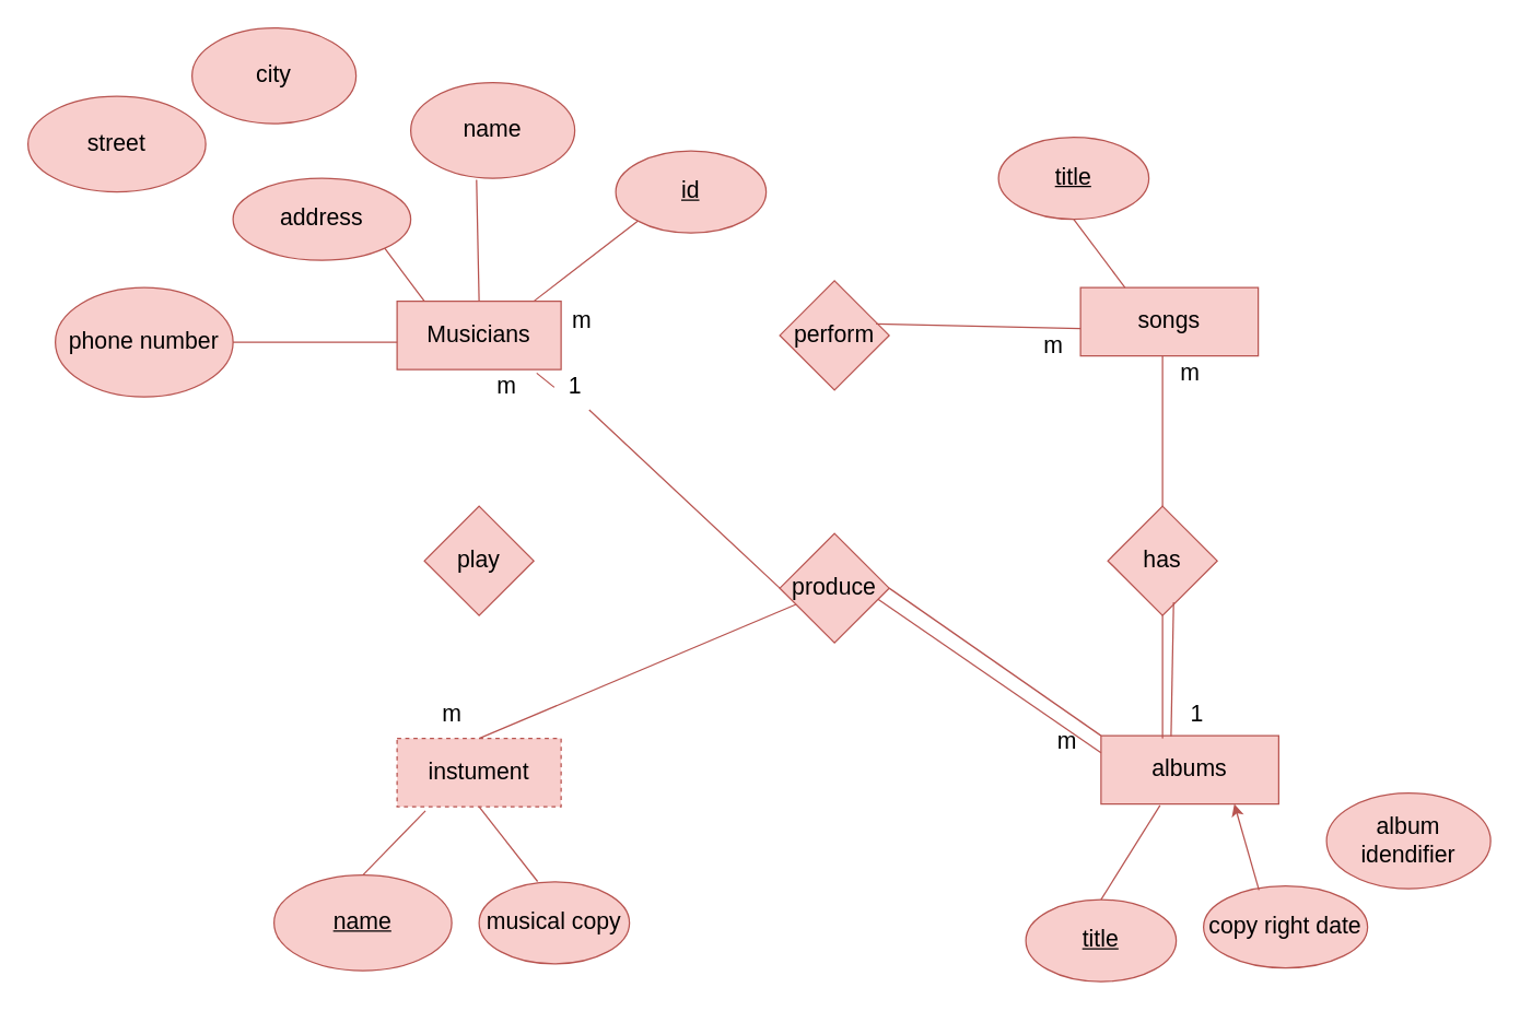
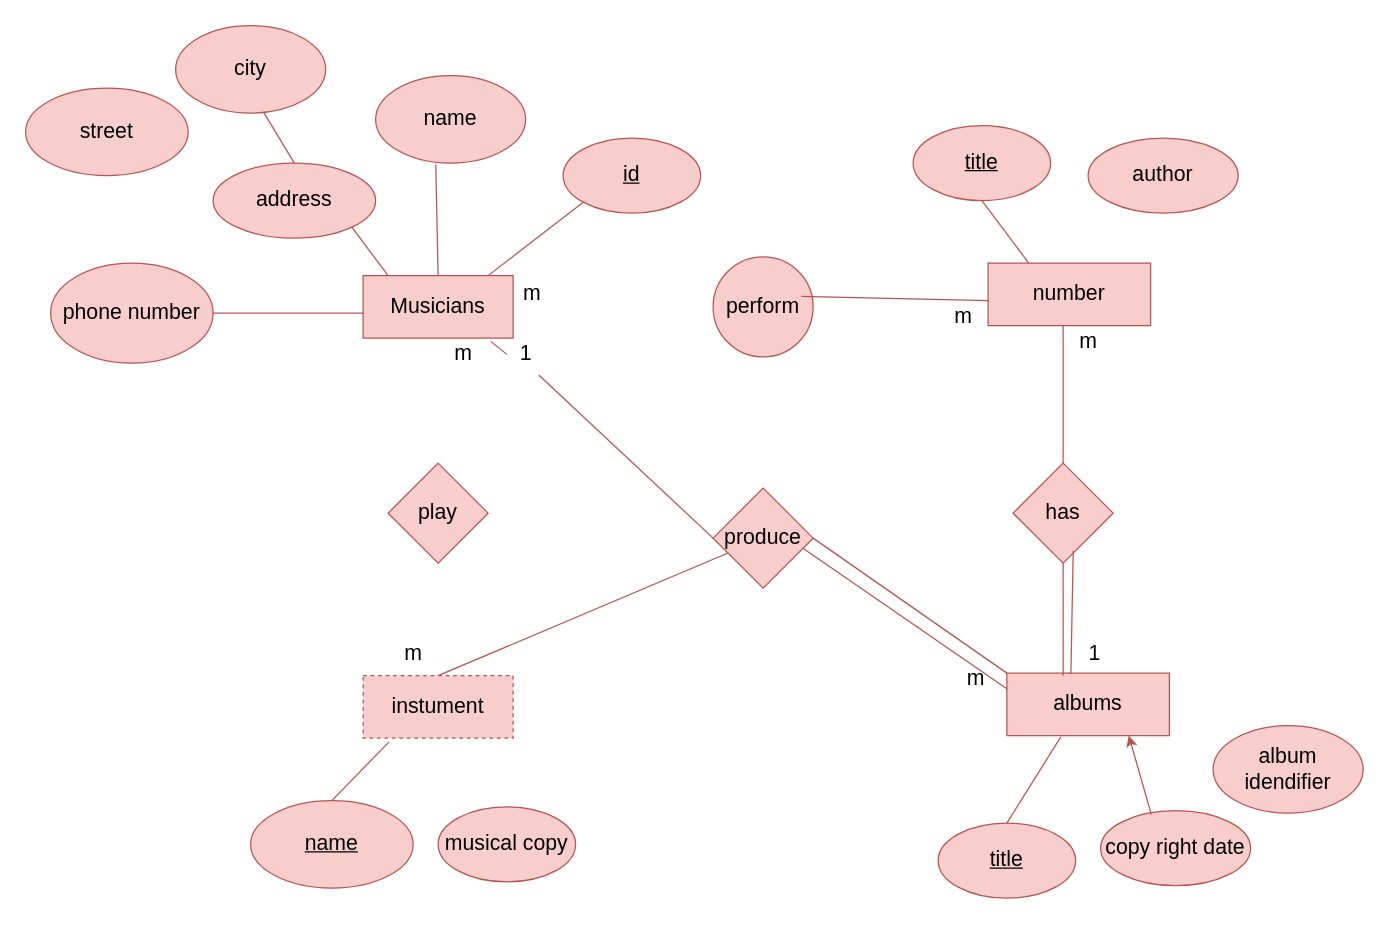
+ <mxCell id="13" value="" style="endArrow=none;html=1;rounded=0;exitX=0.5;exitY=0;exitDx=0;exitDy=0;entryX=0.588;entryY=0.995;entryDx=0;entryDy=0;entryPerimeter=0;fontSize=17;fillColor=#f8cecc;strokeColor=#b85450;" parent="1" source="5" target="6" edge="1"><mxGeometry width="50" height="50" relative="1" as="geometry"><mxPoint y="150" as="sourcePoint" x="170" /><mxPoint x="220" as="targetPoint" y="100" /></mxGeometry></mxCell>
+ <mxCell id="27" value="author" style="ellipse;whiteSpace=wrap;html=1;fontSize=17;fillColor=#f8cecc;strokeColor=#b85450;" parent="1" vertex="1"><mxGeometry x="870" y="110" width="120" height="60" as="geometry" /></mxCell>
- <mxCell id="25" value="songs" style="rounded=0;whiteSpace=wrap;html=1;fontSize=17;fillColor=#f8cecc;strokeColor=#b85450;" parent="1" vertex="1"><mxGeometry x="790" y="210" width="130" height="50" as="geometry" /></mxCell>
+ <mxCell id="25" value="number" style="rounded=0;whiteSpace=wrap;html=1;fontSize=17;fillColor=#f8cecc;strokeColor=#b85450;" parent="1" vertex="1"><mxGeometry x="790" y="210" width="130" height="50" as="geometry" /></mxCell>
- <mxCell id="39" value="perform" style="rhombus;whiteSpace=wrap;html=1;fontSize=17;fillColor=#f8cecc;strokeColor=#b85450;" parent="1" vertex="1"><mxGeometry x="570" y="205" width="80" height="80" as="geometry" /></mxCell>
+ <mxCell id="39" value="perform" style="ellipse;whiteSpace=wrap;html=1;fontSize=17;fillColor=#f8cecc;strokeColor=#b85450;" parent="1" vertex="1"><mxGeometry x="570" y="205" width="80" height="80" as="geometry" /></mxCell>
- <mxCell id="18" value="" style="endArrow=none;html=1;rounded=0;exitX=0.389;exitY=-0.005;exitDx=0;exitDy=0;exitPerimeter=0;entryX=0.5;entryY=1;entryDx=0;entryDy=0;fontSize=17;fillColor=#f8cecc;strokeColor=#b85450;" parent="1" source="16" target="14" edge="1"><mxGeometry width="50" height="50" relative="1" as="geometry"><mxPoint x="310" y="600" as="sourcePoint" /><mxPoint x="360" y="550" as="targetPoint" /></mxGeometry></mxCell>
